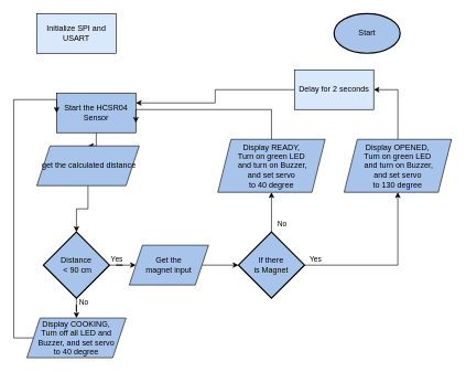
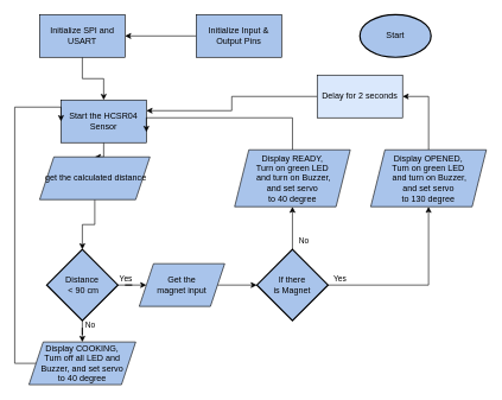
- <mxCell id="4" value="Initialize SPI and USART" style="rounded=0;whiteSpace=wrap;html=1;fillColor=#dae8fc;" vertex="1" parent="1"><mxGeometry x="55" y="20" width="120" height="60" as="geometry" /></mxCell>
+ <mxCell id="4" value="Initialize SPI and USART" style="rounded=0;whiteSpace=wrap;html=1;fillColor=#A9C4EB;" vertex="1" parent="1"><mxGeometry x="55" y="20" width="120" height="60" as="geometry" /></mxCell>
+ <mxCell id="23" style="edgeStyle=orthogonalEdgeStyle;rounded=0;orthogonalLoop=1;jettySize=auto;html=1;entryX=1;entryY=0.5;entryDx=0;entryDy=0;" edge="1" parent="1" source="24" target="4"><mxGeometry relative="1" as="geometry" /></mxCell>
+ <mxCell id="24" value="Initialize Input &amp;amp; Output Pins" style="rounded=0;whiteSpace=wrap;html=1;fillColor=#A9C4EB;" vertex="1" parent="1"><mxGeometry x="275" y="20" width="120" height="60" as="geometry" /></mxCell>
+ <mxCell id="3" style="edgeStyle=orthogonalEdgeStyle;rounded=0;orthogonalLoop=1;jettySize=auto;html=1;entryX=0.5;entryY=0;entryDx=0;entryDy=0;" edge="1" parent="1" source="4" target="6"><mxGeometry relative="1" as="geometry" /></mxCell>
